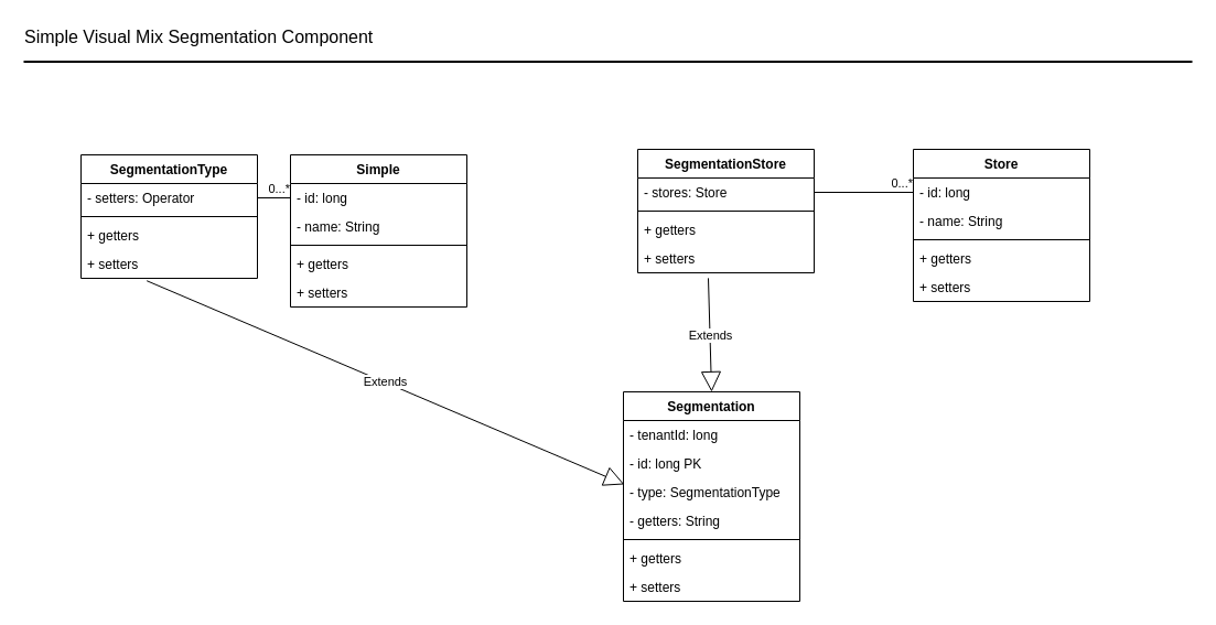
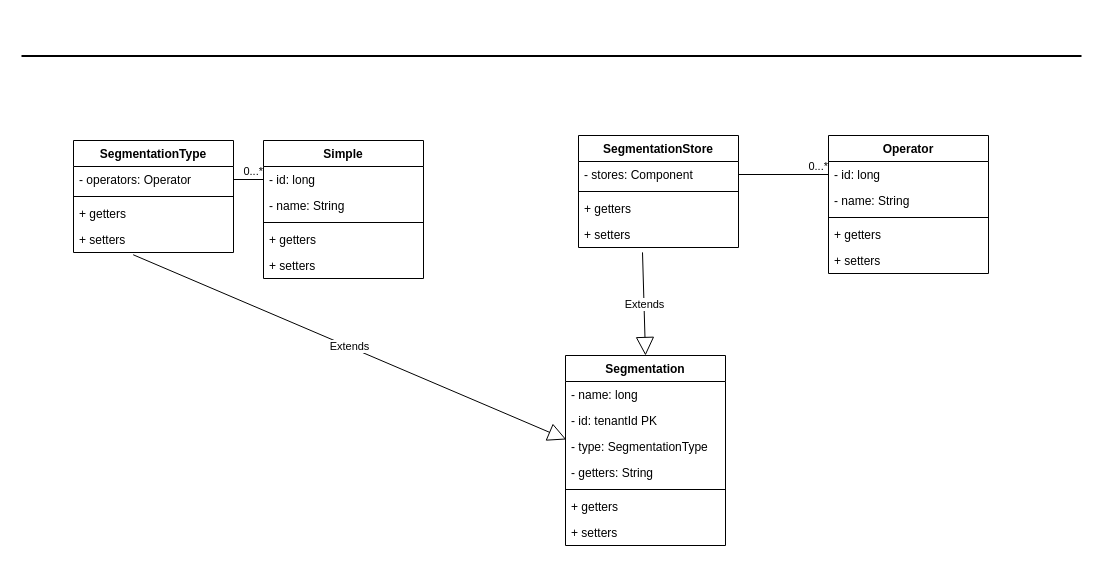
- <mxCell id="3" value="Simple Visual Mix Segmentation Component" style="text;html=1;resizable=0;points=[];autosize=1;align=left;verticalAlign=top;spacingTop=-4;fontSize=16" parent="1" vertex="1"><mxGeometry x="20" y="20.5" width="330" height="25" as="geometry" /></mxCell>
- <mxCell id="34" value="Store" style="swimlane;fontStyle=1;align=center;verticalAlign=top;childLayout=stackLayout;horizontal=1;startSize=26;horizontalStack=0;resizeParent=1;resizeParentMax=0;resizeLast=0;collapsible=1;marginBottom=0;" parent="1" vertex="1"><mxGeometry x="828" y="135" width="160" height="138" as="geometry" /></mxCell>
+ <mxCell id="34" value="Operator" style="swimlane;fontStyle=1;align=center;verticalAlign=top;childLayout=stackLayout;horizontal=1;startSize=26;horizontalStack=0;resizeParent=1;resizeParentMax=0;resizeLast=0;collapsible=1;marginBottom=0;" parent="1" vertex="1"><mxGeometry x="828" y="135" width="160" height="138" as="geometry" /></mxCell>
- <mxCell id="30" value="- stores: Store" style="text;strokeColor=none;fillColor=none;align=left;verticalAlign=top;spacingLeft=4;spacingRight=4;overflow=hidden;rotatable=0;points=[[0,0.5],[1,0.5]];portConstraint=eastwest;" parent="29" vertex="1"><mxGeometry y="26" width="160" height="26" as="geometry" /></mxCell>
+ <mxCell id="30" value="- stores: Component" style="text;strokeColor=none;fillColor=none;align=left;verticalAlign=top;spacingLeft=4;spacingRight=4;overflow=hidden;rotatable=0;points=[[0,0.5],[1,0.5]];portConstraint=eastwest;" parent="29" vertex="1"><mxGeometry y="26" width="160" height="26" as="geometry" /></mxCell>
- <mxCell id="8" value="- setters: Operator" style="text;strokeColor=none;fillColor=none;align=left;verticalAlign=top;spacingLeft=4;spacingRight=4;overflow=hidden;rotatable=0;points=[[0,0.5],[1,0.5]];portConstraint=eastwest;" parent="7" vertex="1"><mxGeometry y="26" width="160" height="26" as="geometry" /></mxCell>
+ <mxCell id="8" value="- operators: Operator" style="text;strokeColor=none;fillColor=none;align=left;verticalAlign=top;spacingLeft=4;spacingRight=4;overflow=hidden;rotatable=0;points=[[0,0.5],[1,0.5]];portConstraint=eastwest;" parent="7" vertex="1"><mxGeometry y="26" width="160" height="26" as="geometry" /></mxCell>
- <mxCell id="19" value="- tenantId: long" style="text;strokeColor=none;fillColor=none;align=left;verticalAlign=top;spacingLeft=4;spacingRight=4;overflow=hidden;rotatable=0;points=[[0,0.5],[1,0.5]];portConstraint=eastwest;" parent="18" vertex="1"><mxGeometry y="26" width="160" height="26" as="geometry" /></mxCell>
+ <mxCell id="19" value="- name: long" style="text;strokeColor=none;fillColor=none;align=left;verticalAlign=top;spacingLeft=4;spacingRight=4;overflow=hidden;rotatable=0;points=[[0,0.5],[1,0.5]];portConstraint=eastwest;" parent="18" vertex="1"><mxGeometry y="26" width="160" height="26" as="geometry" /></mxCell>
- <mxCell id="20" value="- id: long PK" style="text;strokeColor=none;fillColor=none;align=left;verticalAlign=top;spacingLeft=4;spacingRight=4;overflow=hidden;rotatable=0;points=[[0,0.5],[1,0.5]];portConstraint=eastwest;" parent="18" vertex="1"><mxGeometry y="52" width="160" height="26" as="geometry" /></mxCell>
+ <mxCell id="20" value="- id: tenantId PK" style="text;strokeColor=none;fillColor=none;align=left;verticalAlign=top;spacingLeft=4;spacingRight=4;overflow=hidden;rotatable=0;points=[[0,0.5],[1,0.5]];portConstraint=eastwest;" parent="18" vertex="1"><mxGeometry y="52" width="160" height="26" as="geometry" /></mxCell>
